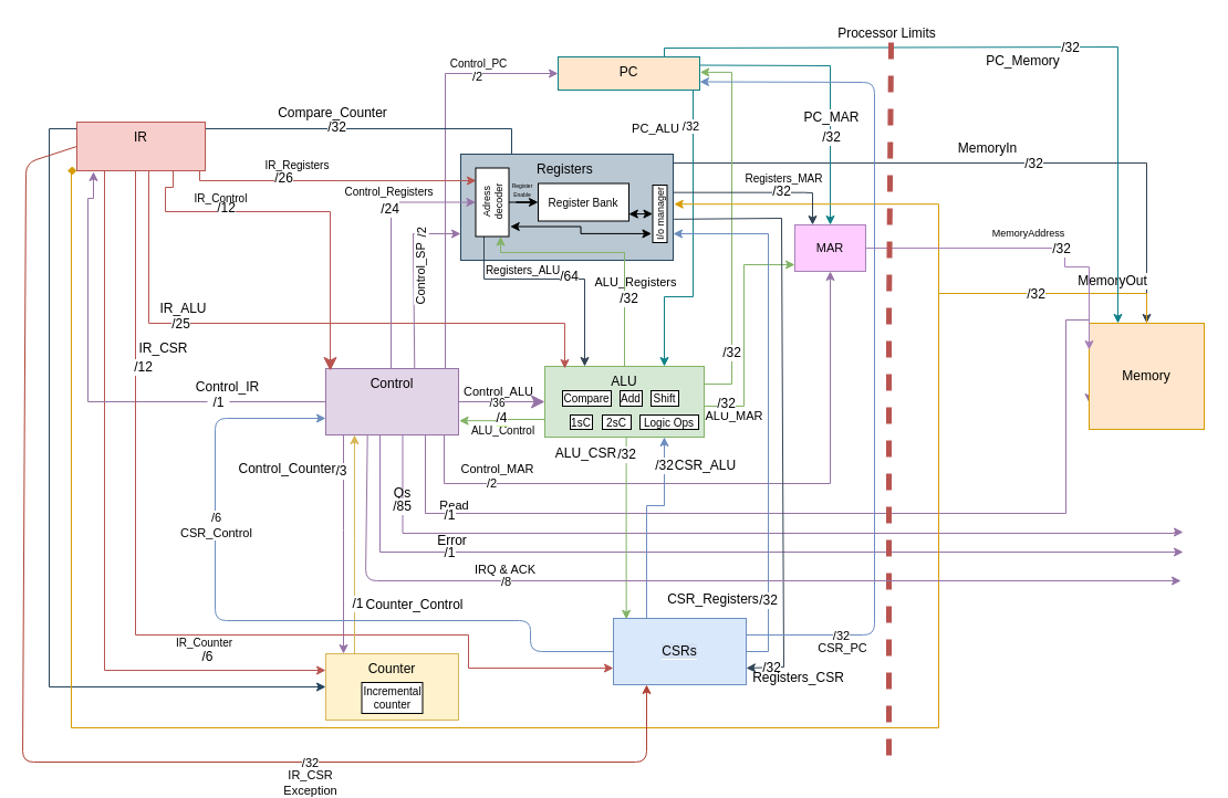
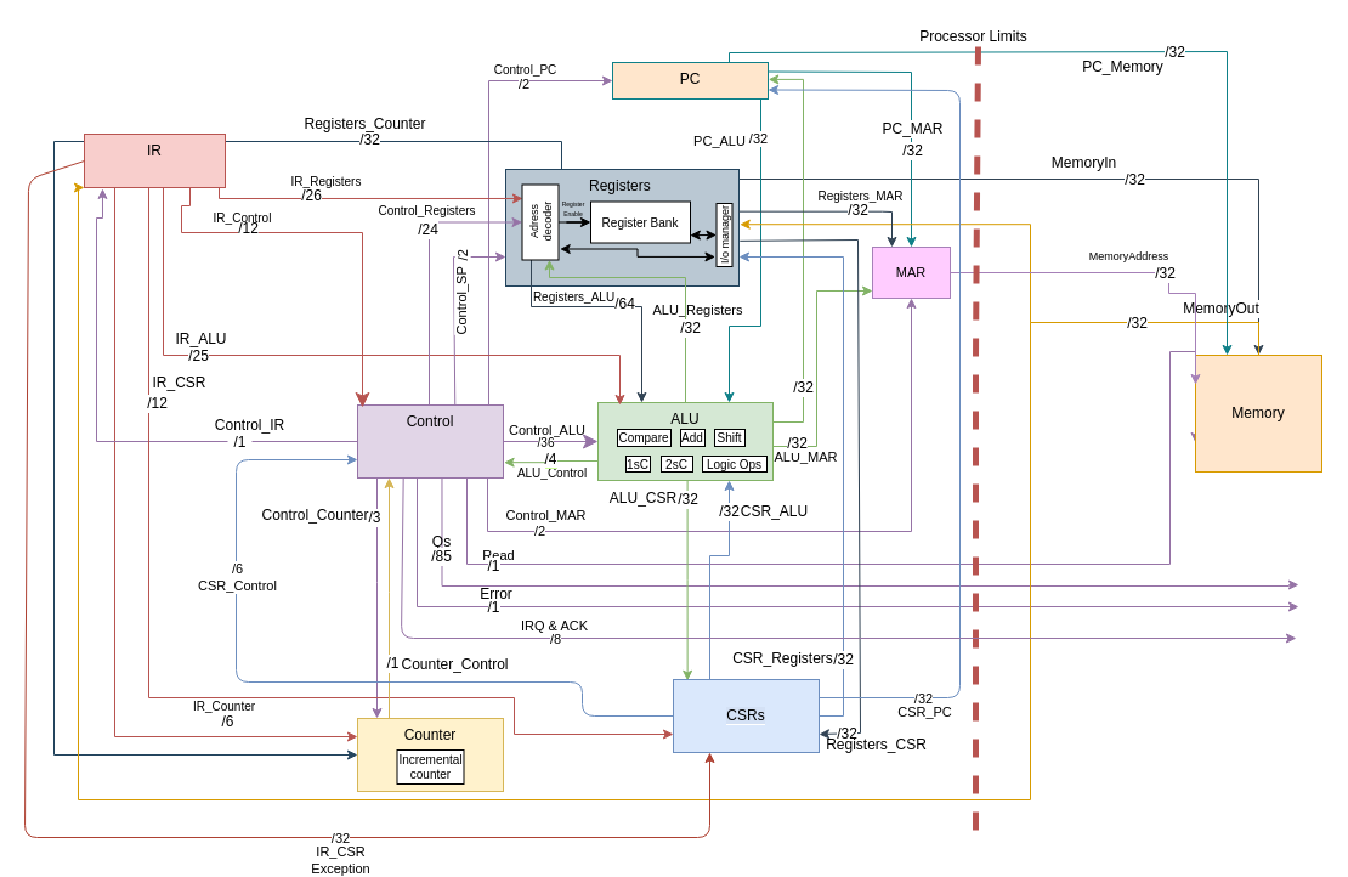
- <mxCell id="62" value="Compare_Counter" style="text;html=1;align=center;verticalAlign=middle;resizable=0;points=[];autosize=1;" parent="1" vertex="1"><mxGeometry x="244" y="93" width="112" height="18" as="geometry" /></mxCell>
+ <mxCell id="62" value="Registers_Counter" style="text;html=1;align=center;verticalAlign=middle;resizable=0;points=[];autosize=1;" parent="1" vertex="1"><mxGeometry x="244" y="93" width="112" height="18" as="geometry" /></mxCell>
- <mxCell id="53" style="edgeStyle=orthogonalEdgeStyle;rounded=0;orthogonalLoop=1;jettySize=auto;html=1;entryX=0;entryY=1;entryDx=0;entryDy=0;strokeColor=#d79b00;strokeWidth=1;fillColor=#ffe6cc;endArrow=diamond;" parent="1" source="56" target="52" edge="1"><mxGeometry relative="1" as="geometry"><Array as="points"><mxPoint x="848" y="265" /><mxPoint x="848" y="658" /><mxPoint x="64" y="658" /></Array></mxGeometry></mxCell>
+ <mxCell id="53" style="edgeStyle=orthogonalEdgeStyle;rounded=0;orthogonalLoop=1;jettySize=auto;html=1;entryX=0;entryY=1;entryDx=0;entryDy=0;strokeColor=#d79b00;strokeWidth=1;fillColor=#ffe6cc;" parent="1" source="56" target="52" edge="1"><mxGeometry relative="1" as="geometry"><Array as="points"><mxPoint x="848" y="265" /><mxPoint x="848" y="658" /><mxPoint x="64" y="658" /></Array></mxGeometry></mxCell>
